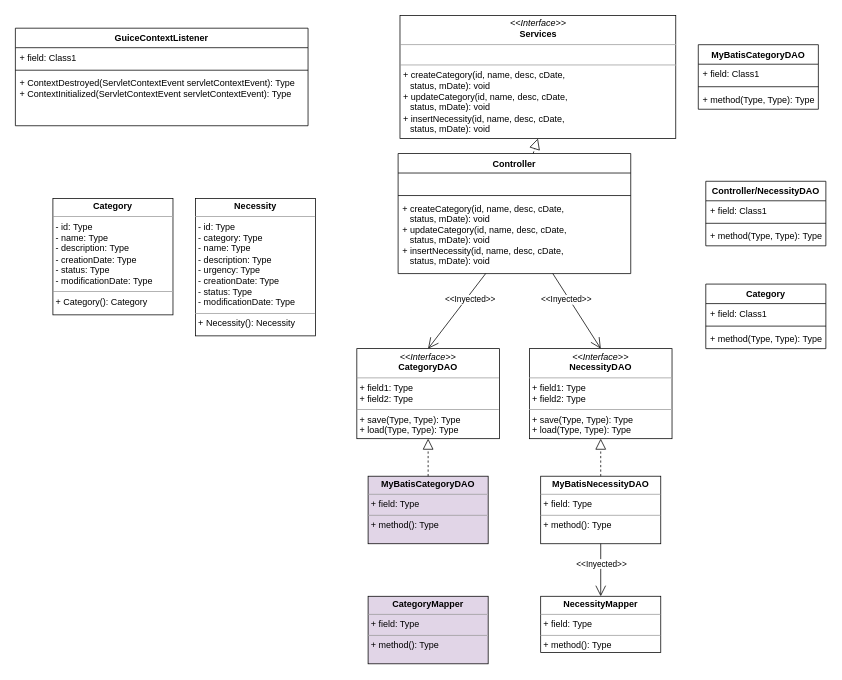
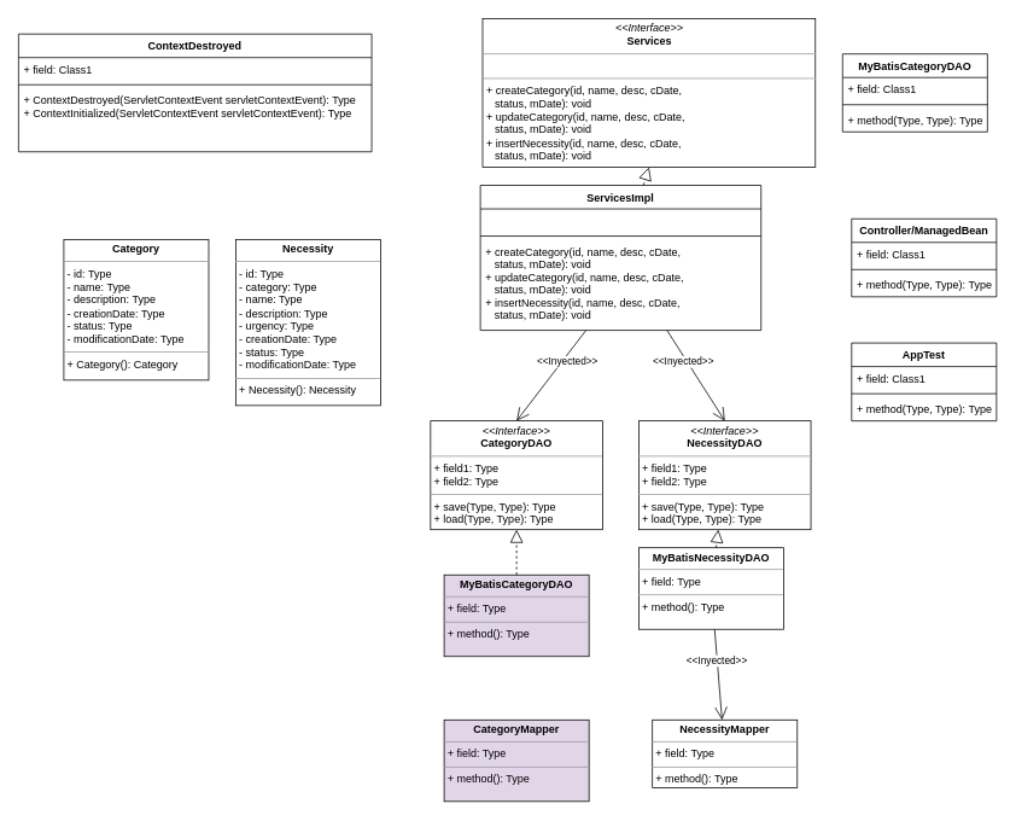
- <mxCell id="32" value="GuiceContextListener" style="swimlane;fontStyle=1;align=center;verticalAlign=top;childLayout=stackLayout;horizontal=1;startSize=26;horizontalStack=0;resizeParent=1;resizeParentMax=0;resizeLast=0;collapsible=1;marginBottom=0;" vertex="1" parent="1"><mxGeometry x="20" y="37" width="390" height="130" as="geometry" /></mxCell>
+ <mxCell id="32" value="ContextDestroyed" style="swimlane;fontStyle=1;align=center;verticalAlign=top;childLayout=stackLayout;horizontal=1;startSize=26;horizontalStack=0;resizeParent=1;resizeParentMax=0;resizeLast=0;collapsible=1;marginBottom=0;" vertex="1" parent="1"><mxGeometry x="20" y="37" width="390" height="130" as="geometry" /></mxCell>
- <mxCell id="3" value="Controller" style="swimlane;fontStyle=1;align=center;verticalAlign=top;childLayout=stackLayout;horizontal=1;startSize=26;horizontalStack=0;resizeParent=1;resizeParentMax=0;resizeLast=0;collapsible=1;marginBottom=0;" parent="1" vertex="1"><mxGeometry x="530" y="204" width="310" height="160" as="geometry" /></mxCell>
+ <mxCell id="3" value="ServicesImpl" style="swimlane;fontStyle=1;align=center;verticalAlign=top;childLayout=stackLayout;horizontal=1;startSize=26;horizontalStack=0;resizeParent=1;resizeParentMax=0;resizeLast=0;collapsible=1;marginBottom=0;" parent="1" vertex="1"><mxGeometry x="530" y="204" width="310" height="160" as="geometry" /></mxCell>
- <mxCell id="18" value="Controller/NecessityDAO" style="swimlane;fontStyle=1;align=center;verticalAlign=top;childLayout=stackLayout;horizontal=1;startSize=26;horizontalStack=0;resizeParent=1;resizeParentMax=0;resizeLast=0;collapsible=1;marginBottom=0;" parent="1" vertex="1"><mxGeometry x="940" y="241" width="160" height="86" as="geometry" /></mxCell>
+ <mxCell id="18" value="Controller/ManagedBean" style="swimlane;fontStyle=1;align=center;verticalAlign=top;childLayout=stackLayout;horizontal=1;startSize=26;horizontalStack=0;resizeParent=1;resizeParentMax=0;resizeLast=0;collapsible=1;marginBottom=0;" parent="1" vertex="1"><mxGeometry x="940" y="241" width="160" height="86" as="geometry" /></mxCell>
- <mxCell id="36" value="Category" style="swimlane;fontStyle=1;align=center;verticalAlign=top;childLayout=stackLayout;horizontal=1;startSize=26;horizontalStack=0;resizeParent=1;resizeParentMax=0;resizeLast=0;collapsible=1;marginBottom=0;" vertex="1" parent="1"><mxGeometry x="940" y="378" width="160" height="86" as="geometry" /></mxCell>
+ <mxCell id="36" value="AppTest" style="swimlane;fontStyle=1;align=center;verticalAlign=top;childLayout=stackLayout;horizontal=1;startSize=26;horizontalStack=0;resizeParent=1;resizeParentMax=0;resizeLast=0;collapsible=1;marginBottom=0;" vertex="1" parent="1"><mxGeometry x="940" y="378" width="160" height="86" as="geometry" /></mxCell>
- <mxCell id="25" value="&lt;p style=&quot;margin: 0px ; margin-top: 4px ; text-align: center&quot;&gt;&lt;b&gt;MyBatisNecessityDAO&lt;/b&gt;&lt;br&gt;&lt;/p&gt;&lt;hr size=&quot;1&quot;&gt;&lt;p style=&quot;margin: 0px ; margin-left: 4px&quot;&gt;+ field: Type&lt;/p&gt;&lt;hr size=&quot;1&quot;&gt;&lt;p style=&quot;margin: 0px ; margin-left: 4px&quot;&gt;+ method(): Type&lt;/p&gt;" style="verticalAlign=top;align=left;overflow=fill;fontSize=12;fontFamily=Helvetica;html=1;" vertex="1" parent="1"><mxGeometry x="720" y="634" width="160" height="90" as="geometry" /></mxCell>
+ <mxCell id="25" value="&lt;p style=&quot;margin: 0px ; margin-top: 4px ; text-align: center&quot;&gt;&lt;b&gt;MyBatisNecessityDAO&lt;/b&gt;&lt;br&gt;&lt;/p&gt;&lt;hr size=&quot;1&quot;&gt;&lt;p style=&quot;margin: 0px ; margin-left: 4px&quot;&gt;+ field: Type&lt;/p&gt;&lt;hr size=&quot;1&quot;&gt;&lt;p style=&quot;margin: 0px ; margin-left: 4px&quot;&gt;+ method(): Type&lt;/p&gt;" style="verticalAlign=top;align=left;overflow=fill;fontSize=12;fontFamily=Helvetica;html=1;" vertex="1" parent="1"><mxGeometry x="705" y="604" width="160" height="90" as="geometry" /></mxCell>
